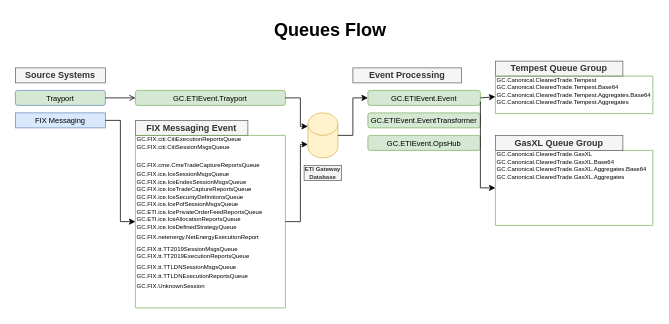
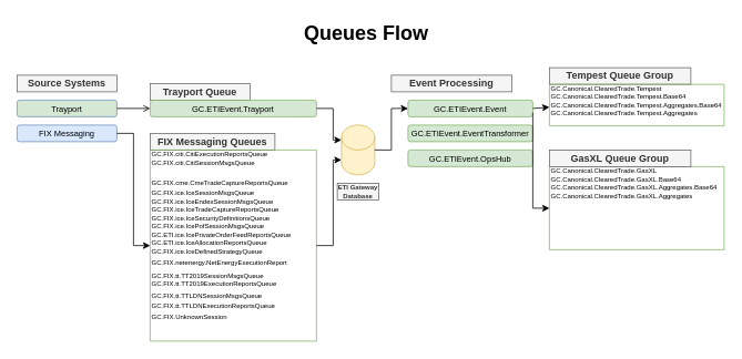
+ <mxCell id="6" value="Trayport Queue" style="text;html=1;strokeColor=#666666;fillColor=#f5f5f5;align=center;verticalAlign=middle;whiteSpace=wrap;rounded=0;fontStyle=1;fontSize=12;fontColor=#333333;" vertex="1" parent="1"><mxGeometry x="180" y="100" width="120" height="20" as="geometry" /></mxCell>
- <mxCell id="5" value="FIX Messaging" style="whiteSpace=wrap;html=1;fillColor=#dae8fc;strokeColor=#6c8ebf;fontSize=10;fontStyle=0;rounded=0;" vertex="1" parent="1"><mxGeometry x="20" y="150" width="120" height="20" as="geometry" /></mxCell>
+ <mxCell id="5" value="FIX Messaging" style="rounded=1;whiteSpace=wrap;html=1;fillColor=#dae8fc;strokeColor=#6c8ebf;fontSize=10;fontStyle=0;" vertex="1" parent="1"><mxGeometry x="20" y="150" width="120" height="20" as="geometry" /></mxCell>
- <mxCell id="8" value="FIX Messaging Event" style="text;html=1;strokeColor=#666666;fillColor=#f5f5f5;align=center;verticalAlign=middle;whiteSpace=wrap;rounded=0;fontStyle=1;fontSize=12;fontColor=#333333;" vertex="1" parent="1"><mxGeometry x="180" y="160" width="150" height="20" as="geometry" /></mxCell>
+ <mxCell id="8" value="FIX Messaging Queues" style="text;html=1;strokeColor=#666666;fillColor=#f5f5f5;align=center;verticalAlign=middle;whiteSpace=wrap;rounded=0;fontStyle=1;fontSize=12;fontColor=#333333;" vertex="1" parent="1"><mxGeometry x="180" y="160" width="150" height="20" as="geometry" /></mxCell>
